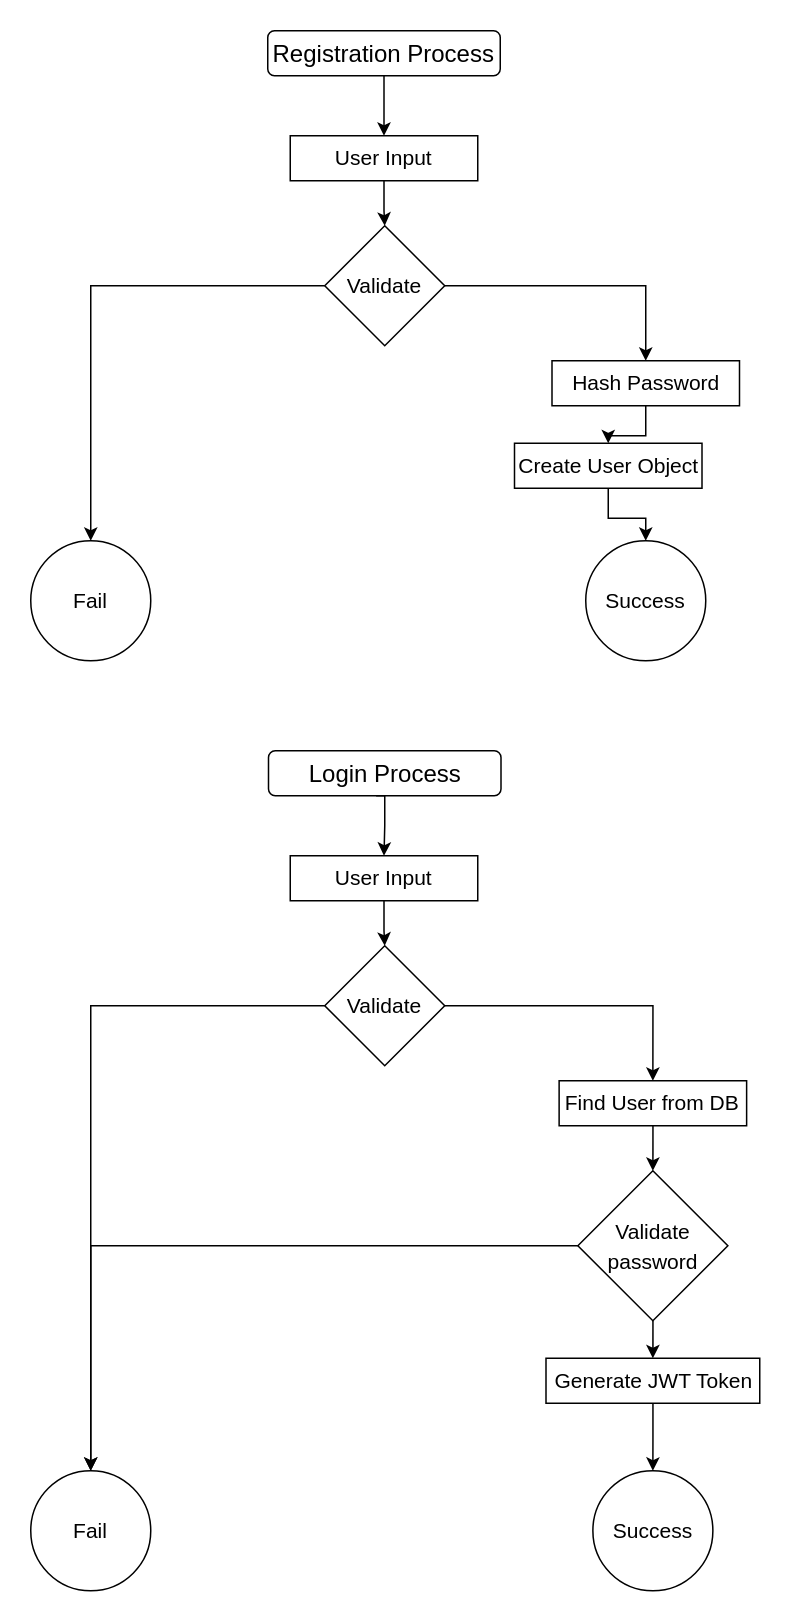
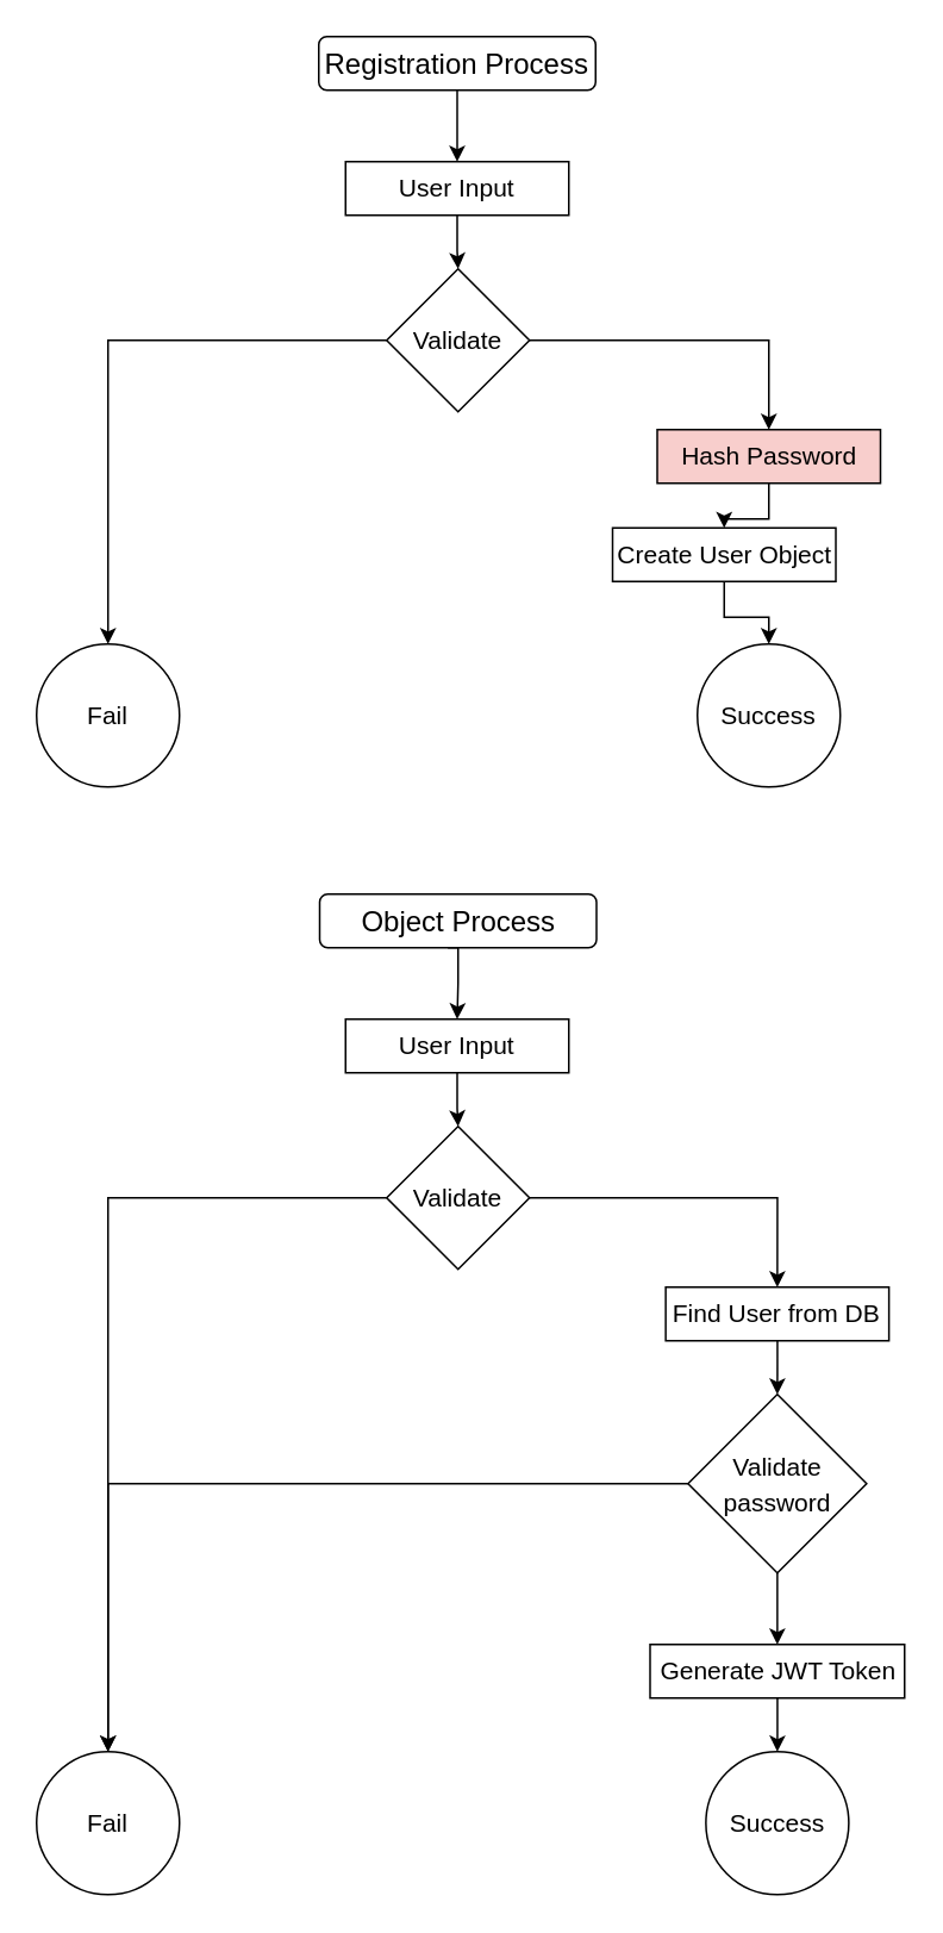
- <mxCell id="14" value="&lt;font style=&quot;font-size: 14px;&quot;&gt;Hash Password&lt;/font&gt;" style="rounded=0;whiteSpace=wrap;html=1;" vertex="1" parent="1"><mxGeometry x="367.5" y="240" width="125" height="30" as="geometry" /></mxCell>
+ <mxCell id="14" value="&lt;font style=&quot;font-size: 14px;&quot;&gt;Hash Password&lt;/font&gt;" style="rounded=0;whiteSpace=wrap;html=1;fillColor=#f8cecc;" vertex="1" parent="1"><mxGeometry x="367.5" y="240" width="125" height="30" as="geometry" /></mxCell>
- <mxCell id="16" value="&lt;font style=&quot;font-size: 16px;&quot;&gt;Login Process&lt;/font&gt;" style="rounded=1;whiteSpace=wrap;html=1;" vertex="1" parent="1"><mxGeometry x="178.5" y="500" width="155" height="30" as="geometry" /></mxCell>
+ <mxCell id="16" value="&lt;font style=&quot;font-size: 16px;&quot;&gt;Object Process&lt;/font&gt;" style="rounded=1;whiteSpace=wrap;html=1;" vertex="1" parent="1"><mxGeometry x="178.5" y="500" width="155" height="30" as="geometry" /></mxCell>
- <mxCell id="25" value="&lt;font style=&quot;font-size: 14px;&quot;&gt;Generate JWT Token&lt;/font&gt;" style="rounded=0;whiteSpace=wrap;html=1;" vertex="1" parent="1"><mxGeometry x="363.5" y="905" width="142.5" height="30" as="geometry" /></mxCell>
+ <mxCell id="25" value="&lt;font style=&quot;font-size: 14px;&quot;&gt;Generate JWT Token&lt;/font&gt;" style="rounded=0;whiteSpace=wrap;html=1;" vertex="1" parent="1"><mxGeometry x="363.5" y="920" width="142.5" height="30" as="geometry" /></mxCell>
